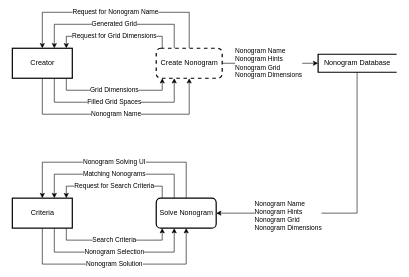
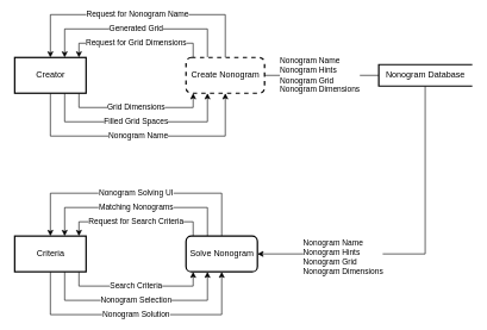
- <mxCell id="13" value="&lt;div align=&quot;left&quot;&gt;Nonogram Name&lt;/div&gt;&lt;div align=&quot;left&quot;&gt;Nonogram Hints&lt;/div&gt;&lt;div align=&quot;left&quot;&gt;Nonogram Grid&lt;/div&gt;&lt;div align=&quot;left&quot;&gt;Nonogram Dimensions&lt;br&gt;&lt;/div&gt;" style="edgeStyle=orthogonalEdgeStyle;rounded=0;sketch=0;orthogonalLoop=1;jettySize=auto;html=1;align=left;" parent="1" source="14" target="16" edge="1"><mxGeometry x="-0.75" relative="1" as="geometry"><mxPoint as="offset" /></mxGeometry></mxCell>
+ <mxCell id="13" value="&lt;div align=&quot;left&quot;&gt;Nonogram Name&lt;/div&gt;&lt;div align=&quot;left&quot;&gt;Nonogram Hints&lt;/div&gt;&lt;div align=&quot;left&quot;&gt;Nonogram Grid&lt;/div&gt;&lt;div align=&quot;left&quot;&gt;Nonogram Dimensions&lt;br&gt;&lt;/div&gt;" style="edgeStyle=orthogonalEdgeStyle;rounded=0;sketch=0;orthogonalLoop=1;jettySize=auto;html=1;align=left;endArrow=none;" parent="1" source="14" target="16" edge="1"><mxGeometry x="-0.75" relative="1" as="geometry"><mxPoint as="offset" /></mxGeometry></mxCell>
